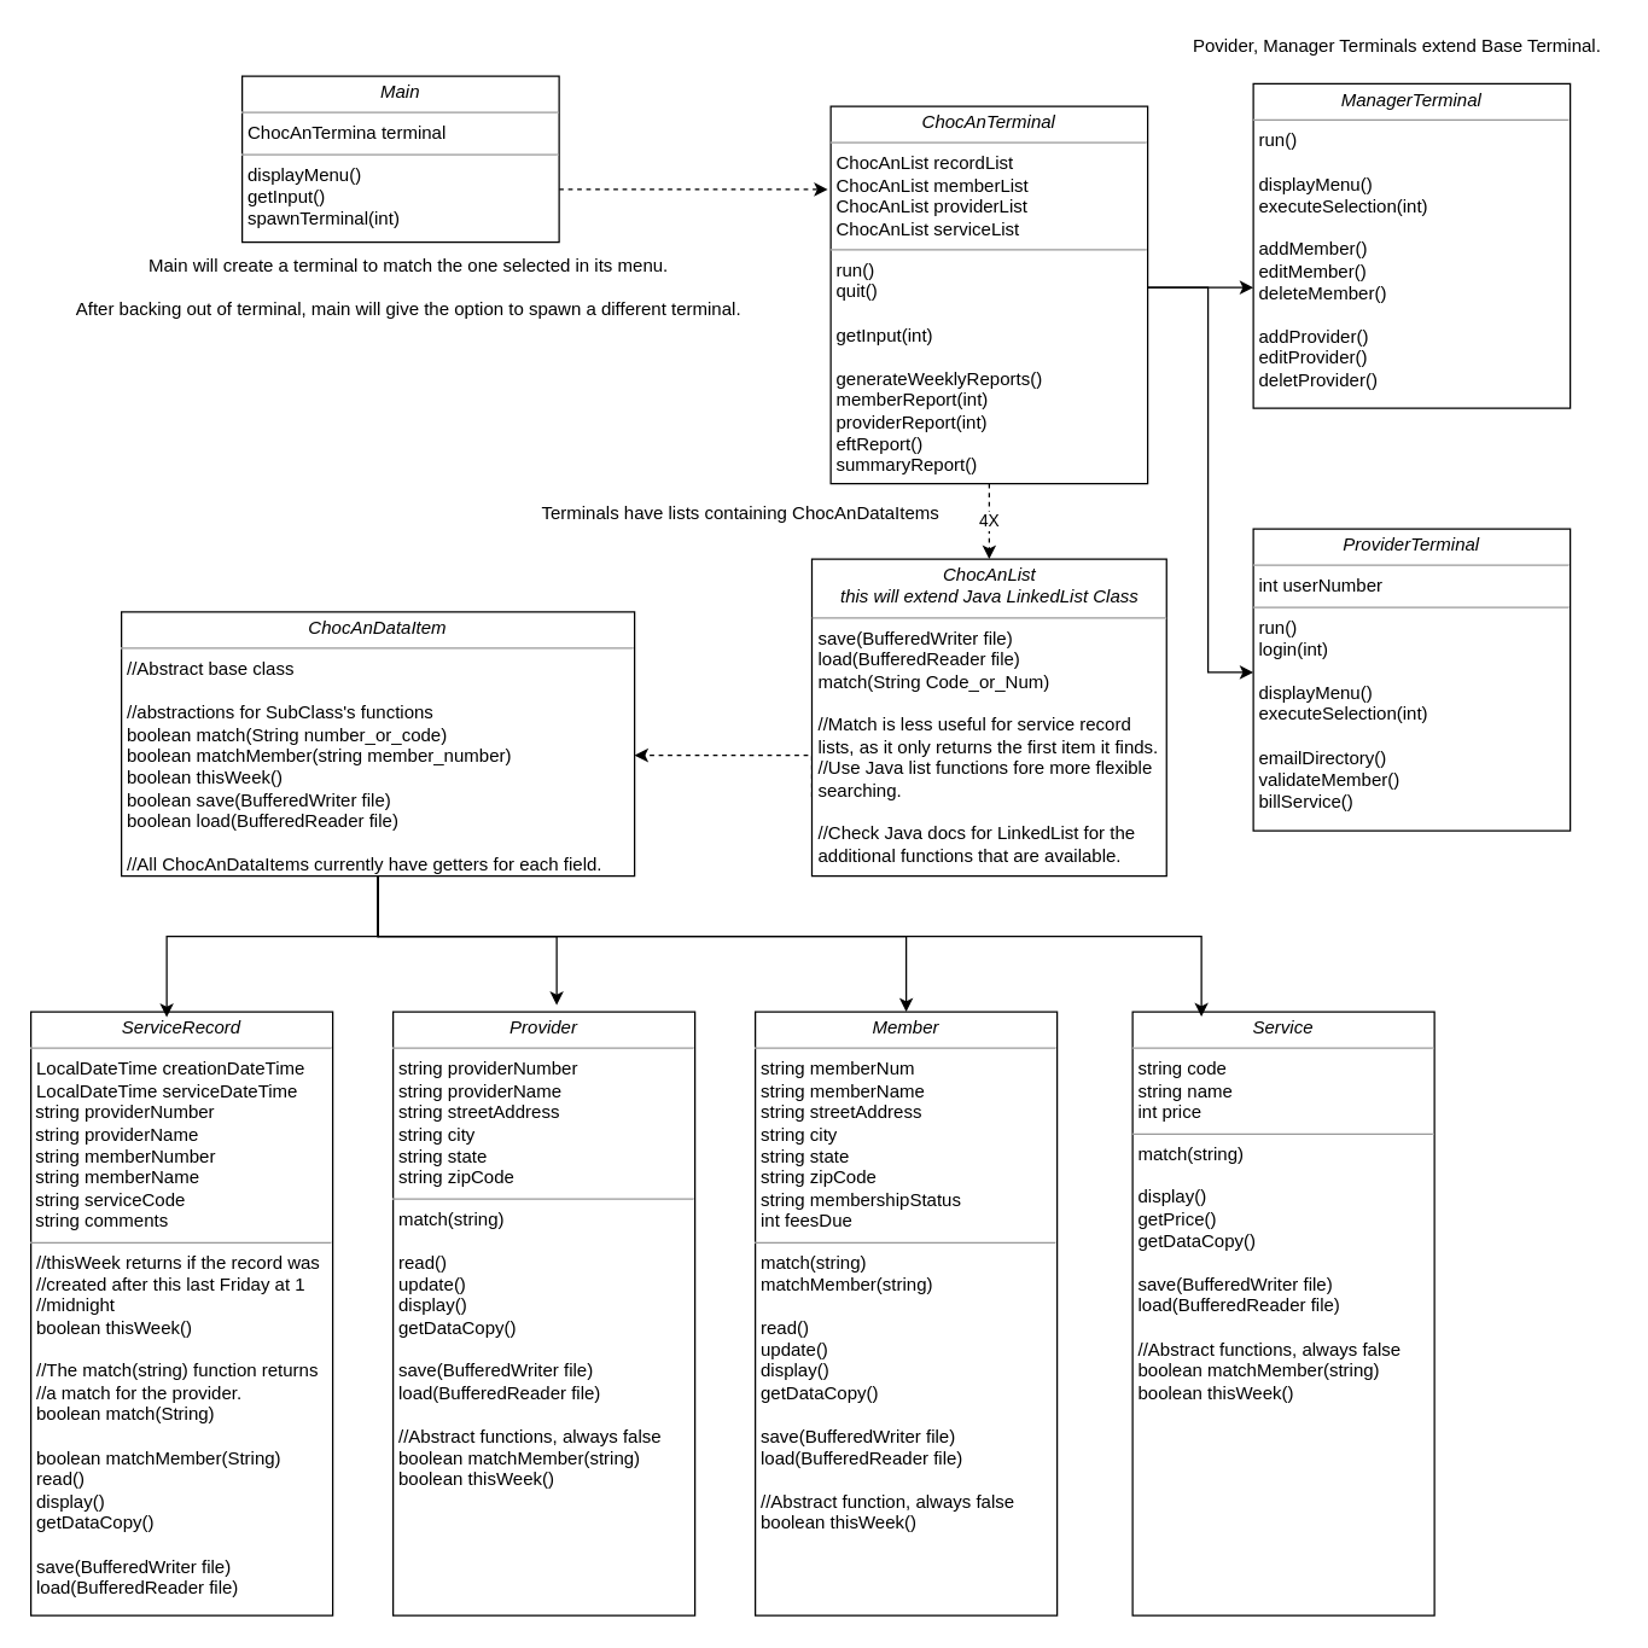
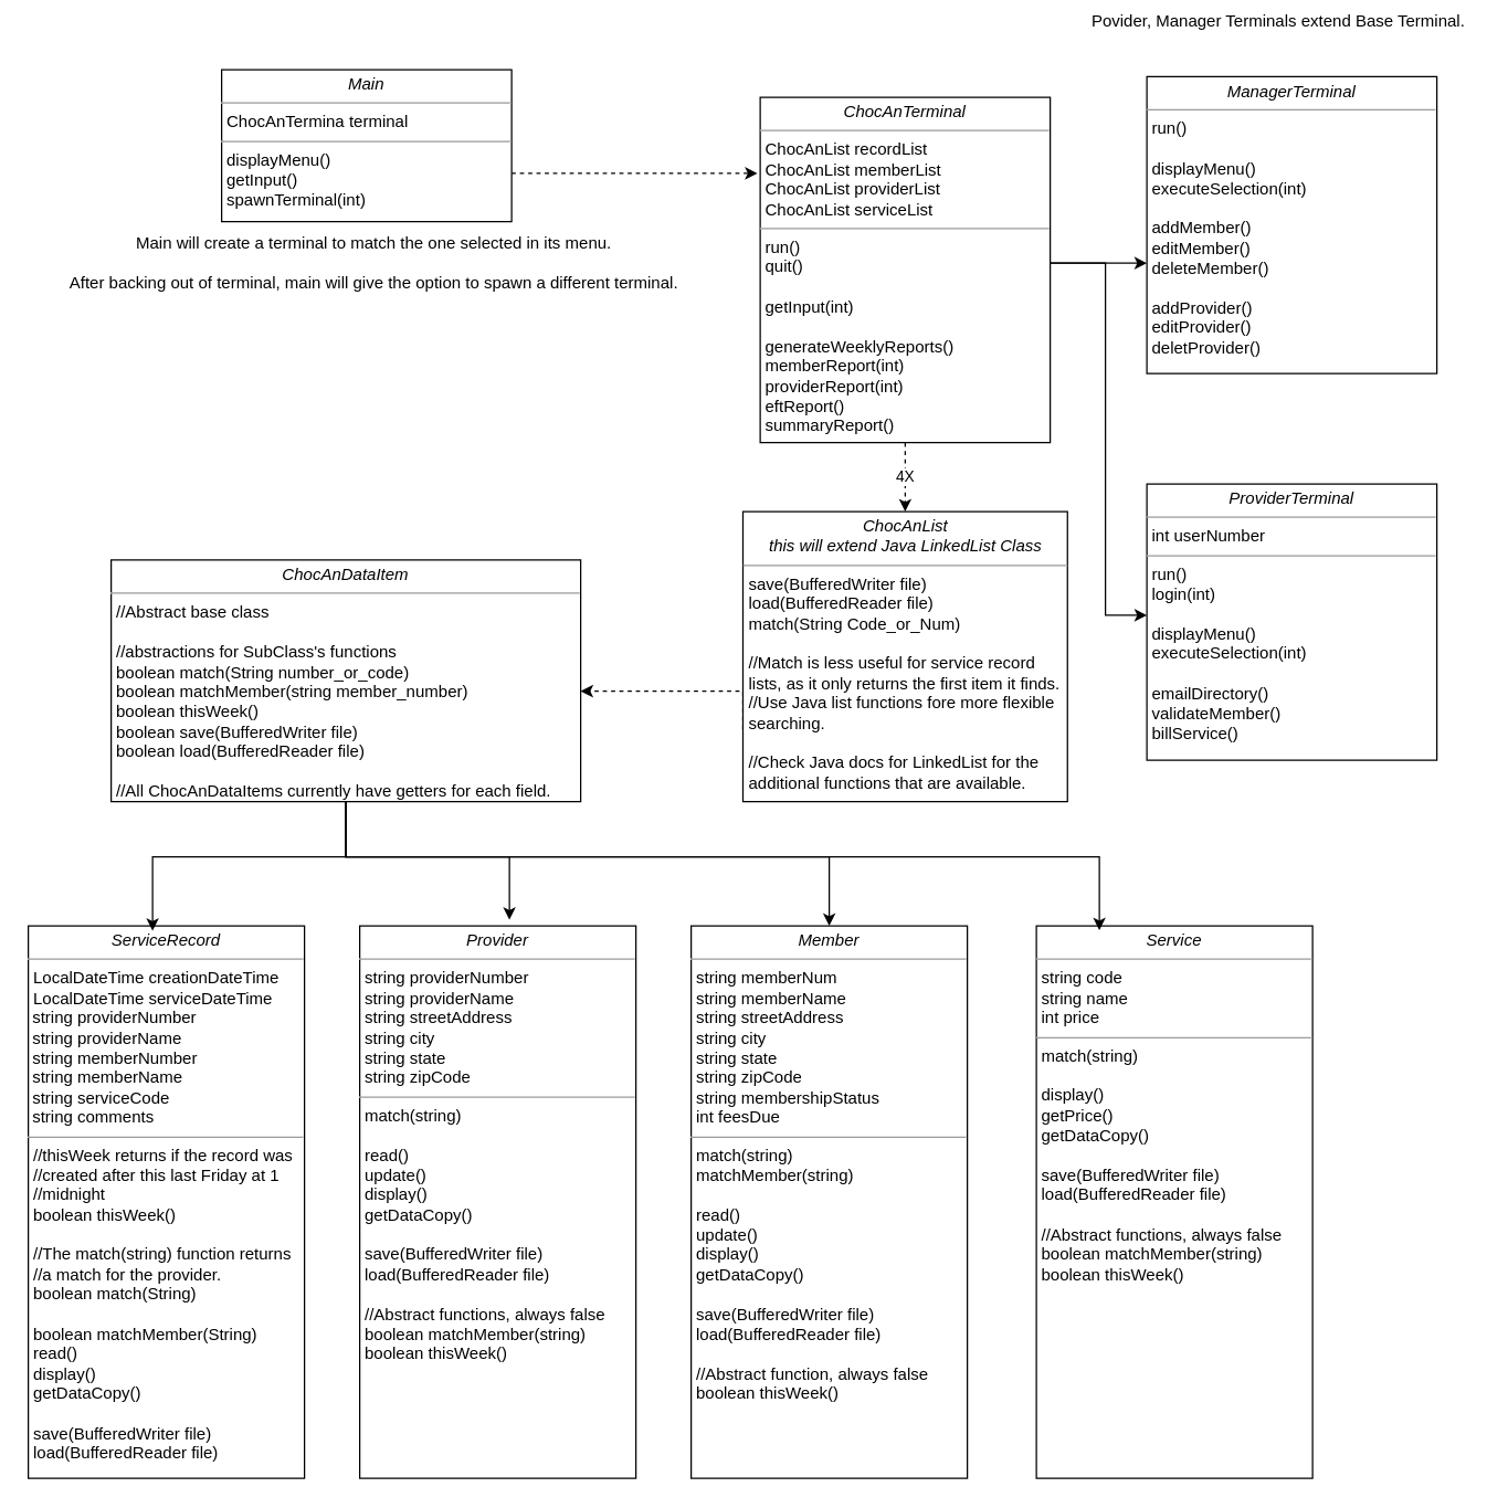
- <mxCell id="17" value="Povider, Manager Terminals extend Base Terminal." style="text;html=1;align=center;verticalAlign=middle;resizable=0;points=[];autosize=1;" parent="1" vertex="1"><mxGeometry x="780" y="20" width="290" height="20" as="geometry" /></mxCell>
+ <mxCell id="17" value="Povider, Manager Terminals extend Base Terminal." style="text;html=1;align=center;verticalAlign=middle;resizable=0;points=[];autosize=1;" parent="1" vertex="1"><mxGeometry x="780" y="5" width="290" height="20" as="geometry" /></mxCell>
- <mxCell id="16" value="Terminals have lists containing ChocAnDataItems" style="text;html=1;align=center;verticalAlign=middle;resizable=0;points=[];autosize=1;" parent="1" vertex="1"><mxGeometry x="350" y="330" width="280" height="20" as="geometry" /></mxCell>
